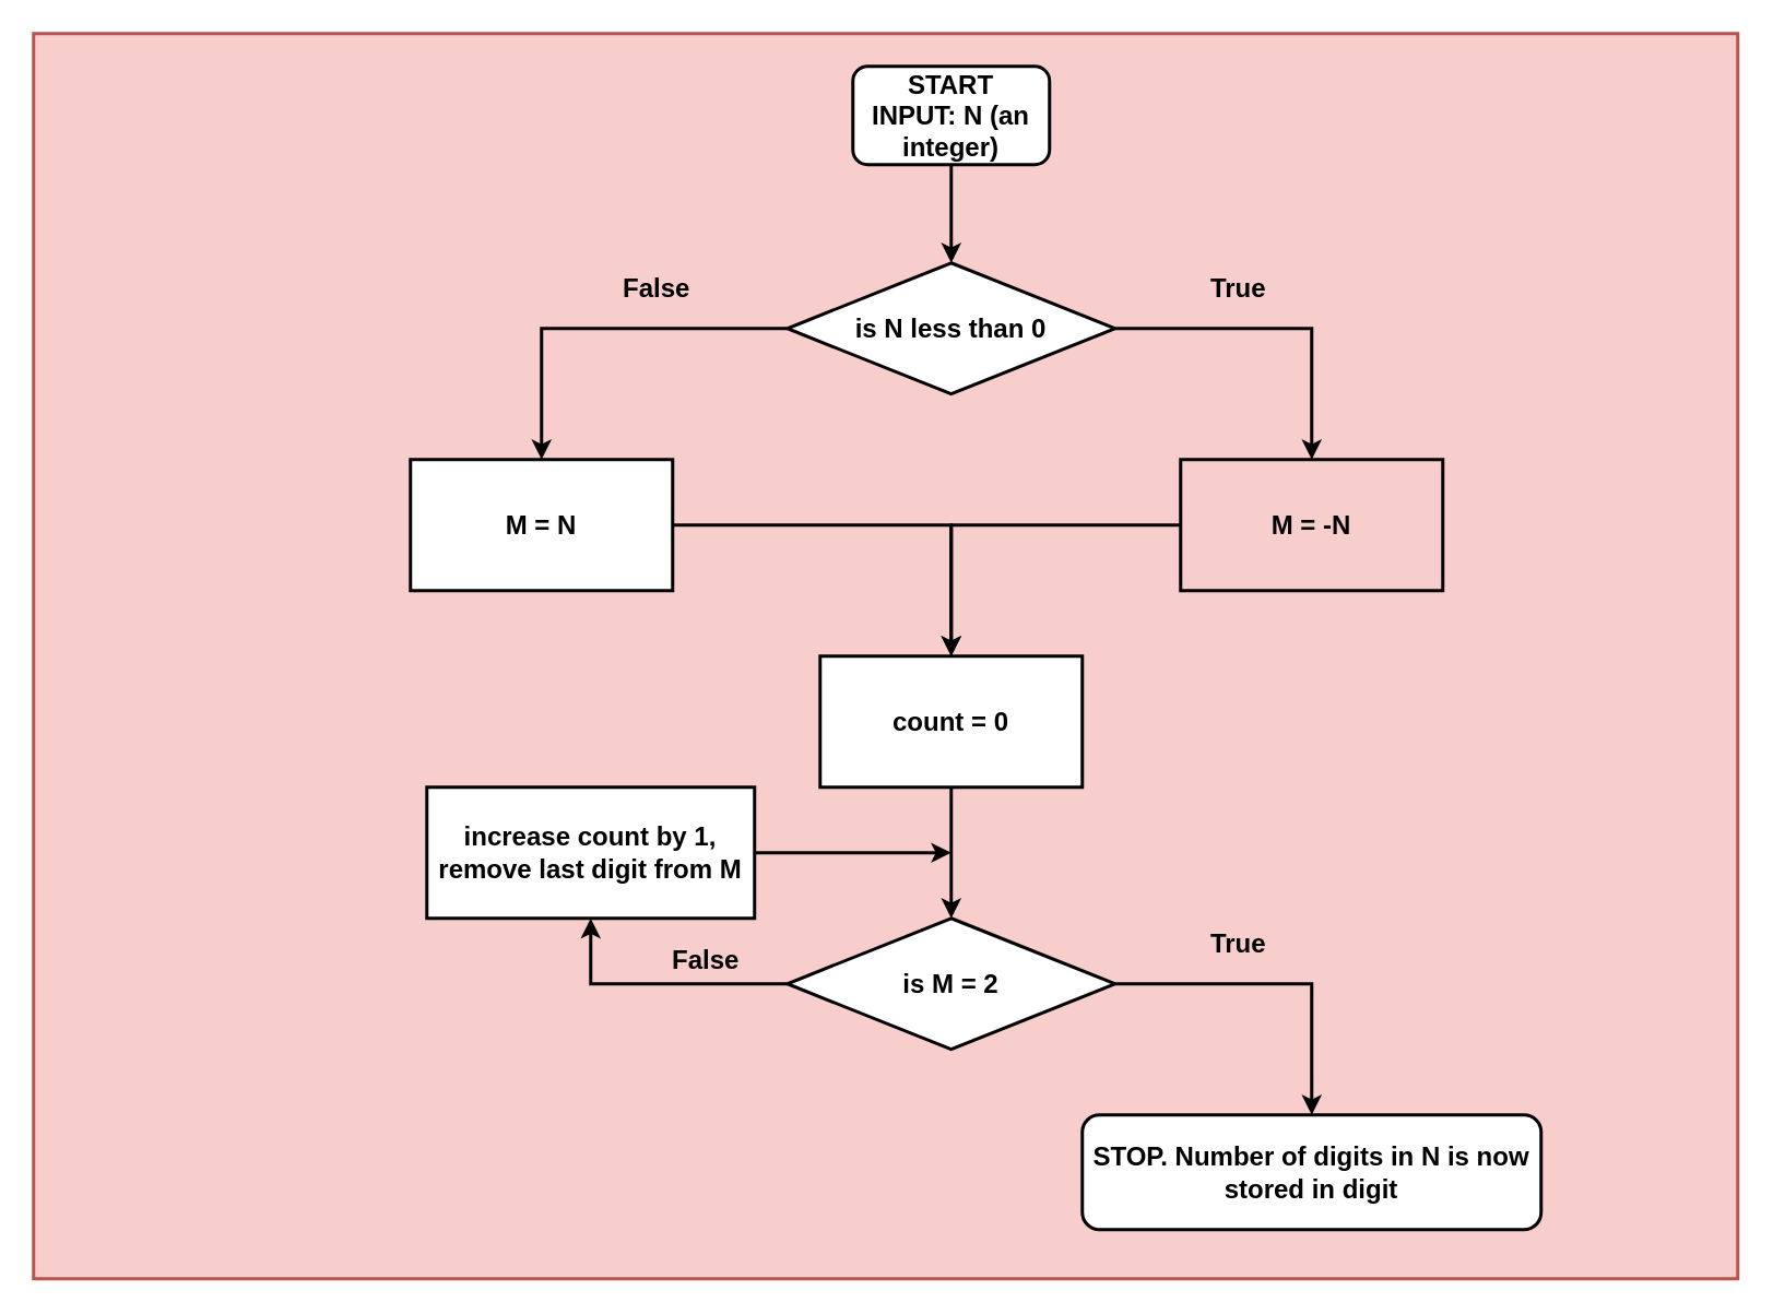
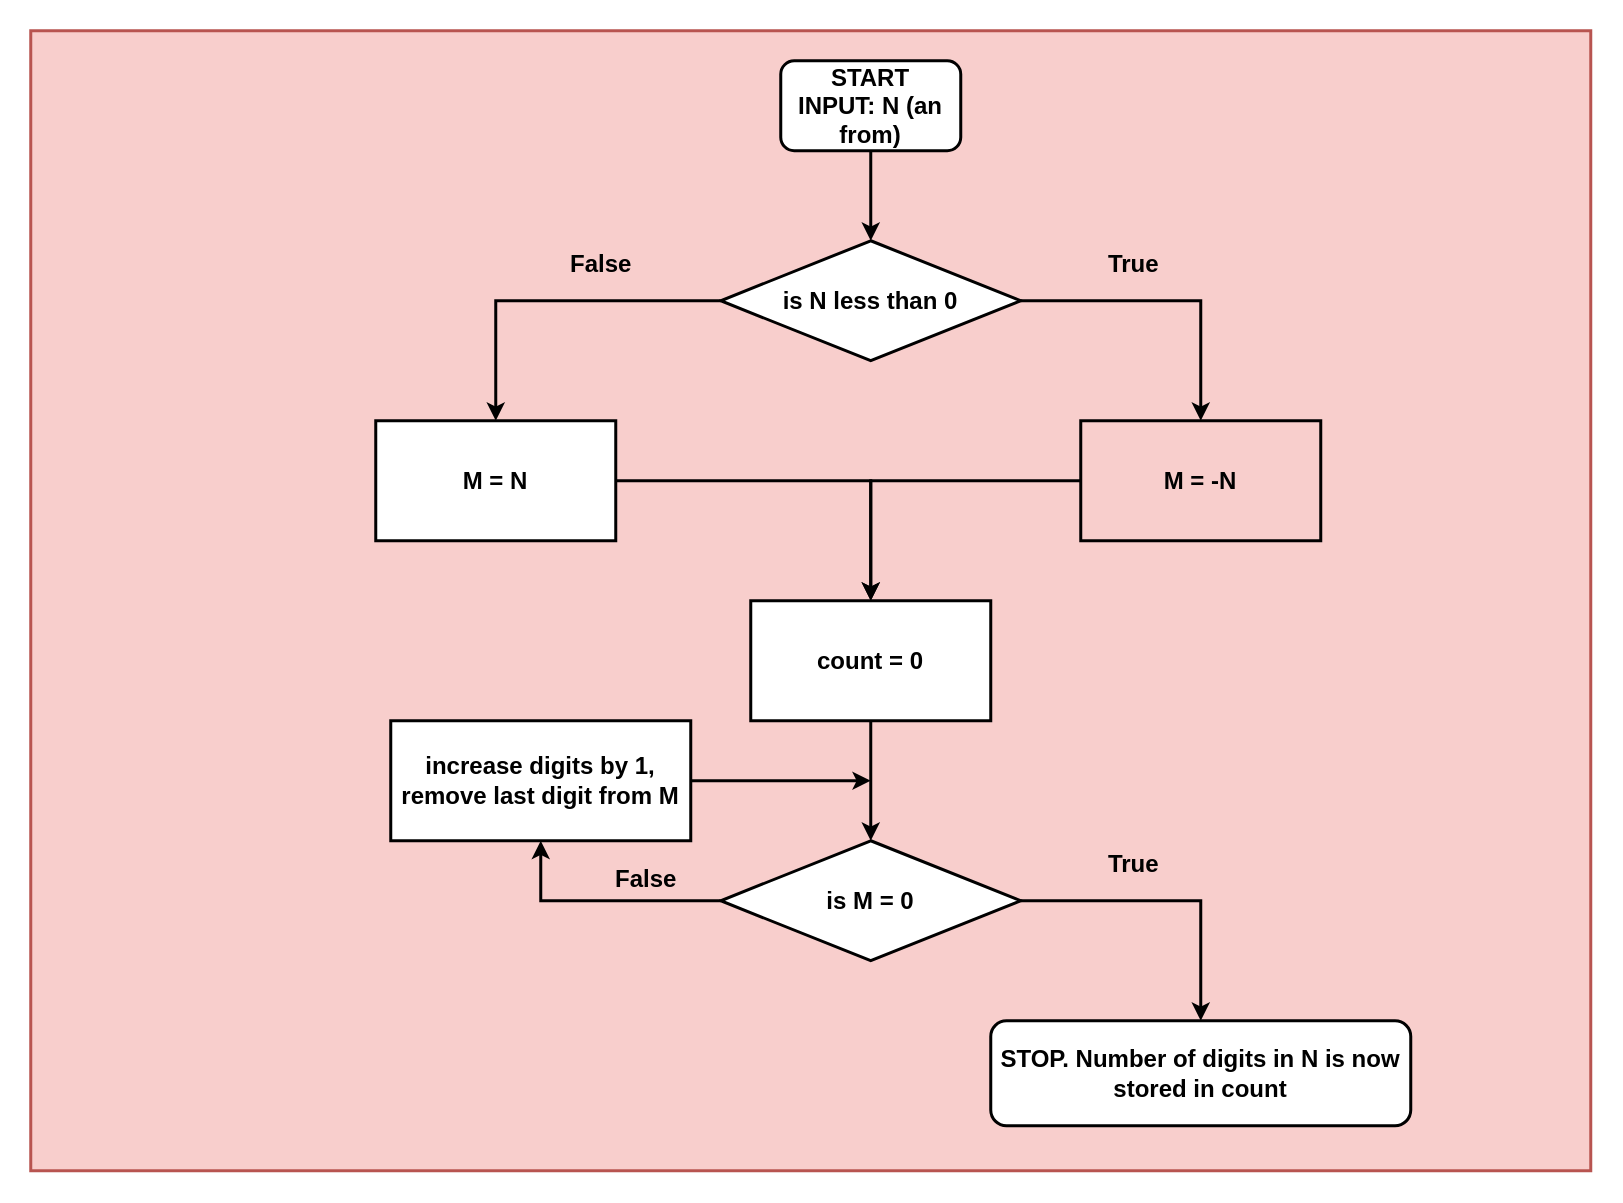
- <mxCell id="3" value="START&lt;div style=&quot;font-size: 16px;&quot;&gt;INPUT: N (an integer)&lt;/div&gt;" style="rounded=1;whiteSpace=wrap;html=1;fontSize=16;strokeWidth=2;fontStyle=1" vertex="1" parent="1"><mxGeometry x="520" y="40" width="120" height="60" as="geometry" /></mxCell>
+ <mxCell id="3" value="START&lt;div style=&quot;font-size: 16px;&quot;&gt;INPUT: N (an from)&lt;/div&gt;" style="rounded=1;whiteSpace=wrap;html=1;fontSize=16;strokeWidth=2;fontStyle=1" vertex="1" parent="1"><mxGeometry x="520" y="40" width="120" height="60" as="geometry" /></mxCell>
- <mxCell id="19" value="&lt;span style=&quot;font-size: 16px;&quot;&gt;&lt;span&gt;increase count by 1,&lt;/span&gt;&lt;/span&gt;&lt;div&gt;&lt;span style=&quot;font-size: 16px;&quot;&gt;&lt;span&gt;remove last digit from M&lt;/span&gt;&lt;/span&gt;&lt;/div&gt;" style="rounded=0;whiteSpace=wrap;html=1;fontStyle=1;strokeWidth=2;" vertex="1" parent="1"><mxGeometry x="260" y="480" width="200" height="80" as="geometry" /></mxCell>
+ <mxCell id="19" value="&lt;span style=&quot;font-size: 16px;&quot;&gt;&lt;span&gt;increase digits by 1,&lt;/span&gt;&lt;/span&gt;&lt;div&gt;&lt;span style=&quot;font-size: 16px;&quot;&gt;&lt;span&gt;remove last digit from M&lt;/span&gt;&lt;/span&gt;&lt;/div&gt;" style="rounded=0;whiteSpace=wrap;html=1;fontStyle=1;strokeWidth=2;" vertex="1" parent="1"><mxGeometry x="260" y="480" width="200" height="80" as="geometry" /></mxCell>
- <mxCell id="9" value="is M = 2" style="rhombus;whiteSpace=wrap;html=1;fontSize=16;strokeWidth=2;fontStyle=1" vertex="1" parent="1"><mxGeometry x="480" y="560" width="200" height="80" as="geometry" /></mxCell>
+ <mxCell id="9" value="is M = 0" style="rhombus;whiteSpace=wrap;html=1;fontSize=16;strokeWidth=2;fontStyle=1" vertex="1" parent="1"><mxGeometry x="480" y="560" width="200" height="80" as="geometry" /></mxCell>
- <mxCell id="12" value="STOP. Number of digits in N is now stored in digit" style="rounded=1;whiteSpace=wrap;html=1;fontSize=16;strokeWidth=2;fontStyle=1" vertex="1" parent="1"><mxGeometry x="660" y="680" width="280" height="70" as="geometry" /></mxCell>
+ <mxCell id="12" value="STOP. Number of digits in N is now stored in count" style="rounded=1;whiteSpace=wrap;html=1;fontSize=16;strokeWidth=2;fontStyle=1" vertex="1" parent="1"><mxGeometry x="660" y="680" width="280" height="70" as="geometry" /></mxCell>
